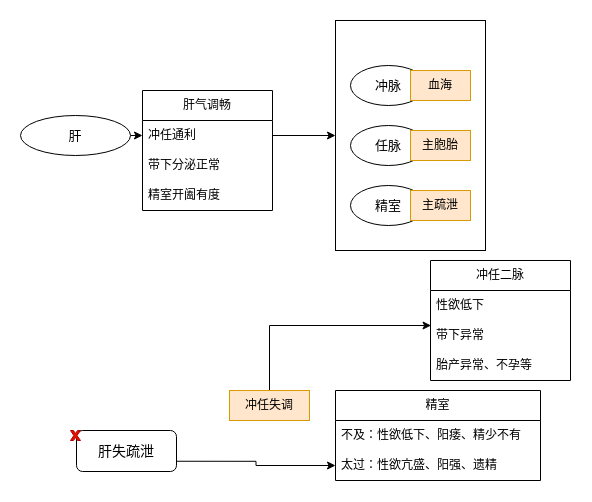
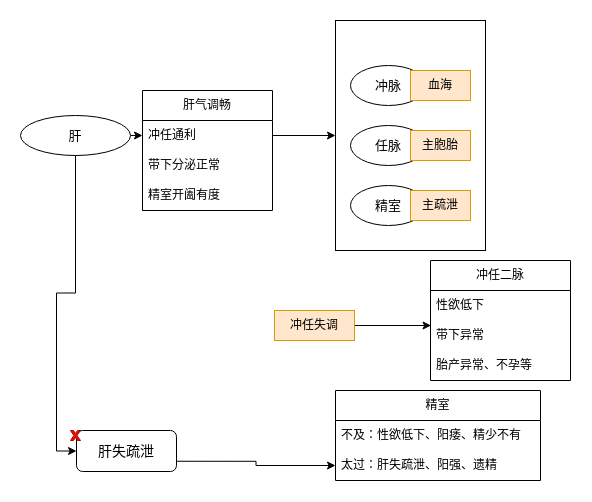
+ <mxCell id="14" style="edgeStyle=orthogonalEdgeStyle;rounded=0;orthogonalLoop=1;jettySize=auto;html=1;exitX=0.5;exitY=1;exitDx=0;exitDy=0;entryX=0;entryY=0.5;entryDx=0;entryDy=0;" edge="1" parent="1" source="15" target="26"><mxGeometry relative="1" as="geometry" /></mxCell>
- <mxCell id="32" value="冲任失调" style="text;html=1;strokeColor=#d79b00;fillColor=#ffe6cc;align=center;verticalAlign=middle;whiteSpace=wrap;rounded=0;" vertex="1" parent="1"><mxGeometry x="229" y="390" width="80" height="30" as="geometry" /></mxCell>
+ <mxCell id="32" value="冲任失调" style="text;html=1;strokeColor=#d79b00;fillColor=#ffe6cc;align=center;verticalAlign=middle;whiteSpace=wrap;rounded=0;" vertex="1" parent="1"><mxGeometry x="274" y="310" width="80" height="30" as="geometry" /></mxCell>
- <mxCell id="31" value="太过：性欲亢盛、阳强、遗精" style="text;strokeColor=none;fillColor=none;align=left;verticalAlign=middle;spacingLeft=4;spacingRight=4;overflow=hidden;points=[[0,0.5],[1,0.5]];portConstraint=eastwest;rotatable=0;whiteSpace=wrap;html=1;" vertex="1" parent="29"><mxGeometry y="60" width="205" height="30" as="geometry" /></mxCell>
+ <mxCell id="31" value="太过：肝失疏泄、阳强、遗精" style="text;strokeColor=none;fillColor=none;align=left;verticalAlign=middle;spacingLeft=4;spacingRight=4;overflow=hidden;points=[[0,0.5],[1,0.5]];portConstraint=eastwest;rotatable=0;whiteSpace=wrap;html=1;" vertex="1" parent="29"><mxGeometry y="60" width="205" height="30" as="geometry" /></mxCell>
